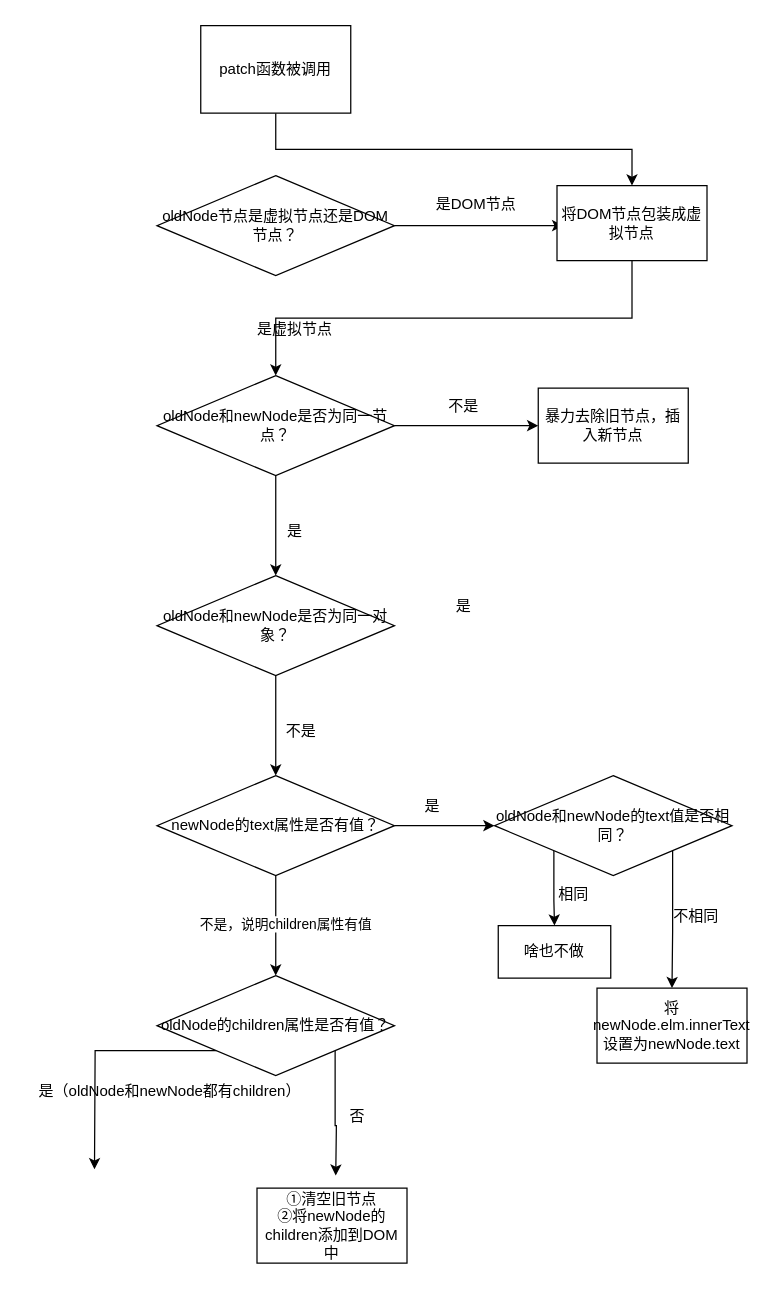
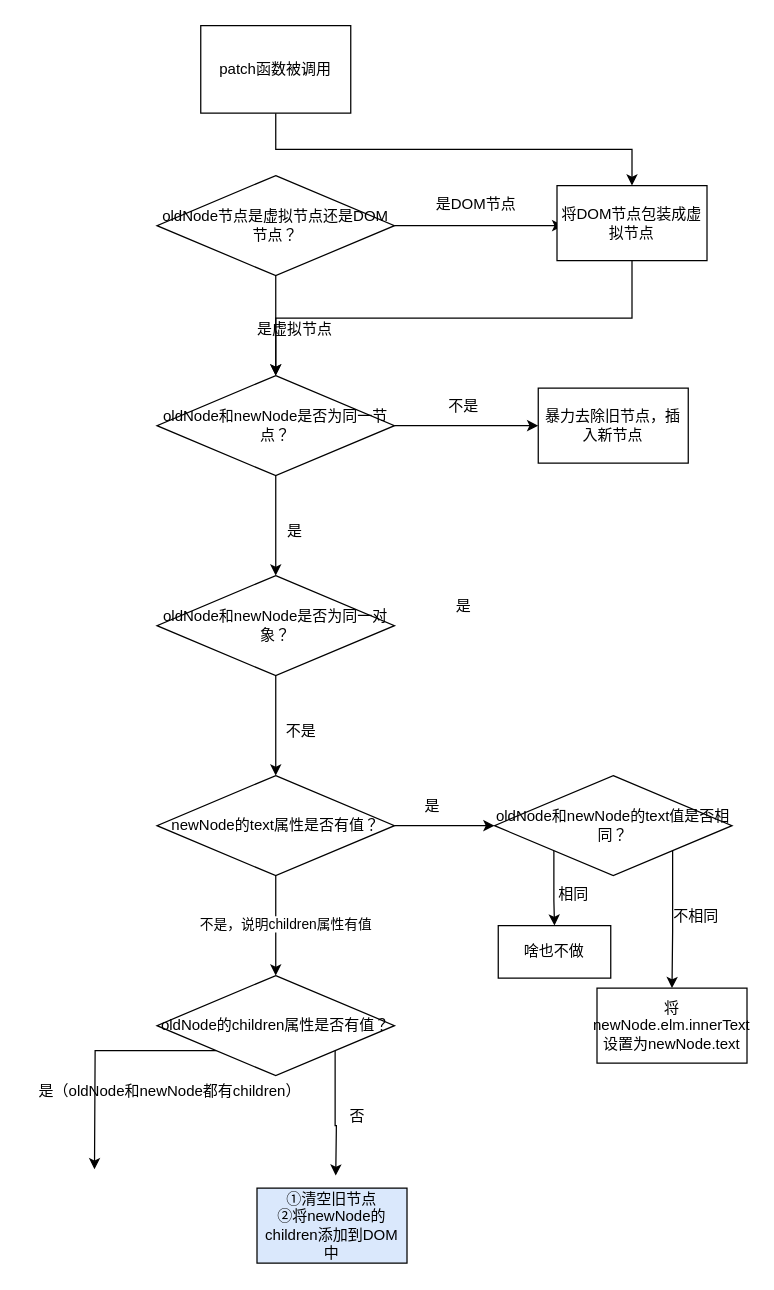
+ <mxCell id="3" value="" style="edgeStyle=orthogonalEdgeStyle;rounded=0;orthogonalLoop=1;jettySize=auto;html=1;" parent="1" source="4" target="12" edge="1"><mxGeometry relative="1" as="geometry" /></mxCell>
- <mxCell id="36" value="①清空旧节点&lt;br style=&quot;border-color: var(--border-color);&quot;&gt;②将newNode的children添加到DOM中" style="rounded=0;whiteSpace=wrap;html=1;" parent="1" vertex="1"><mxGeometry x="205" y="950" width="120" height="60" as="geometry" /></mxCell>
+ <mxCell id="36" value="①清空旧节点&lt;br style=&quot;border-color: var(--border-color);&quot;&gt;②将newNode的children添加到DOM中" style="rounded=0;whiteSpace=wrap;html=1;fillColor=#dae8fc;" parent="1" vertex="1"><mxGeometry x="205" y="950" width="120" height="60" as="geometry" /></mxCell>
